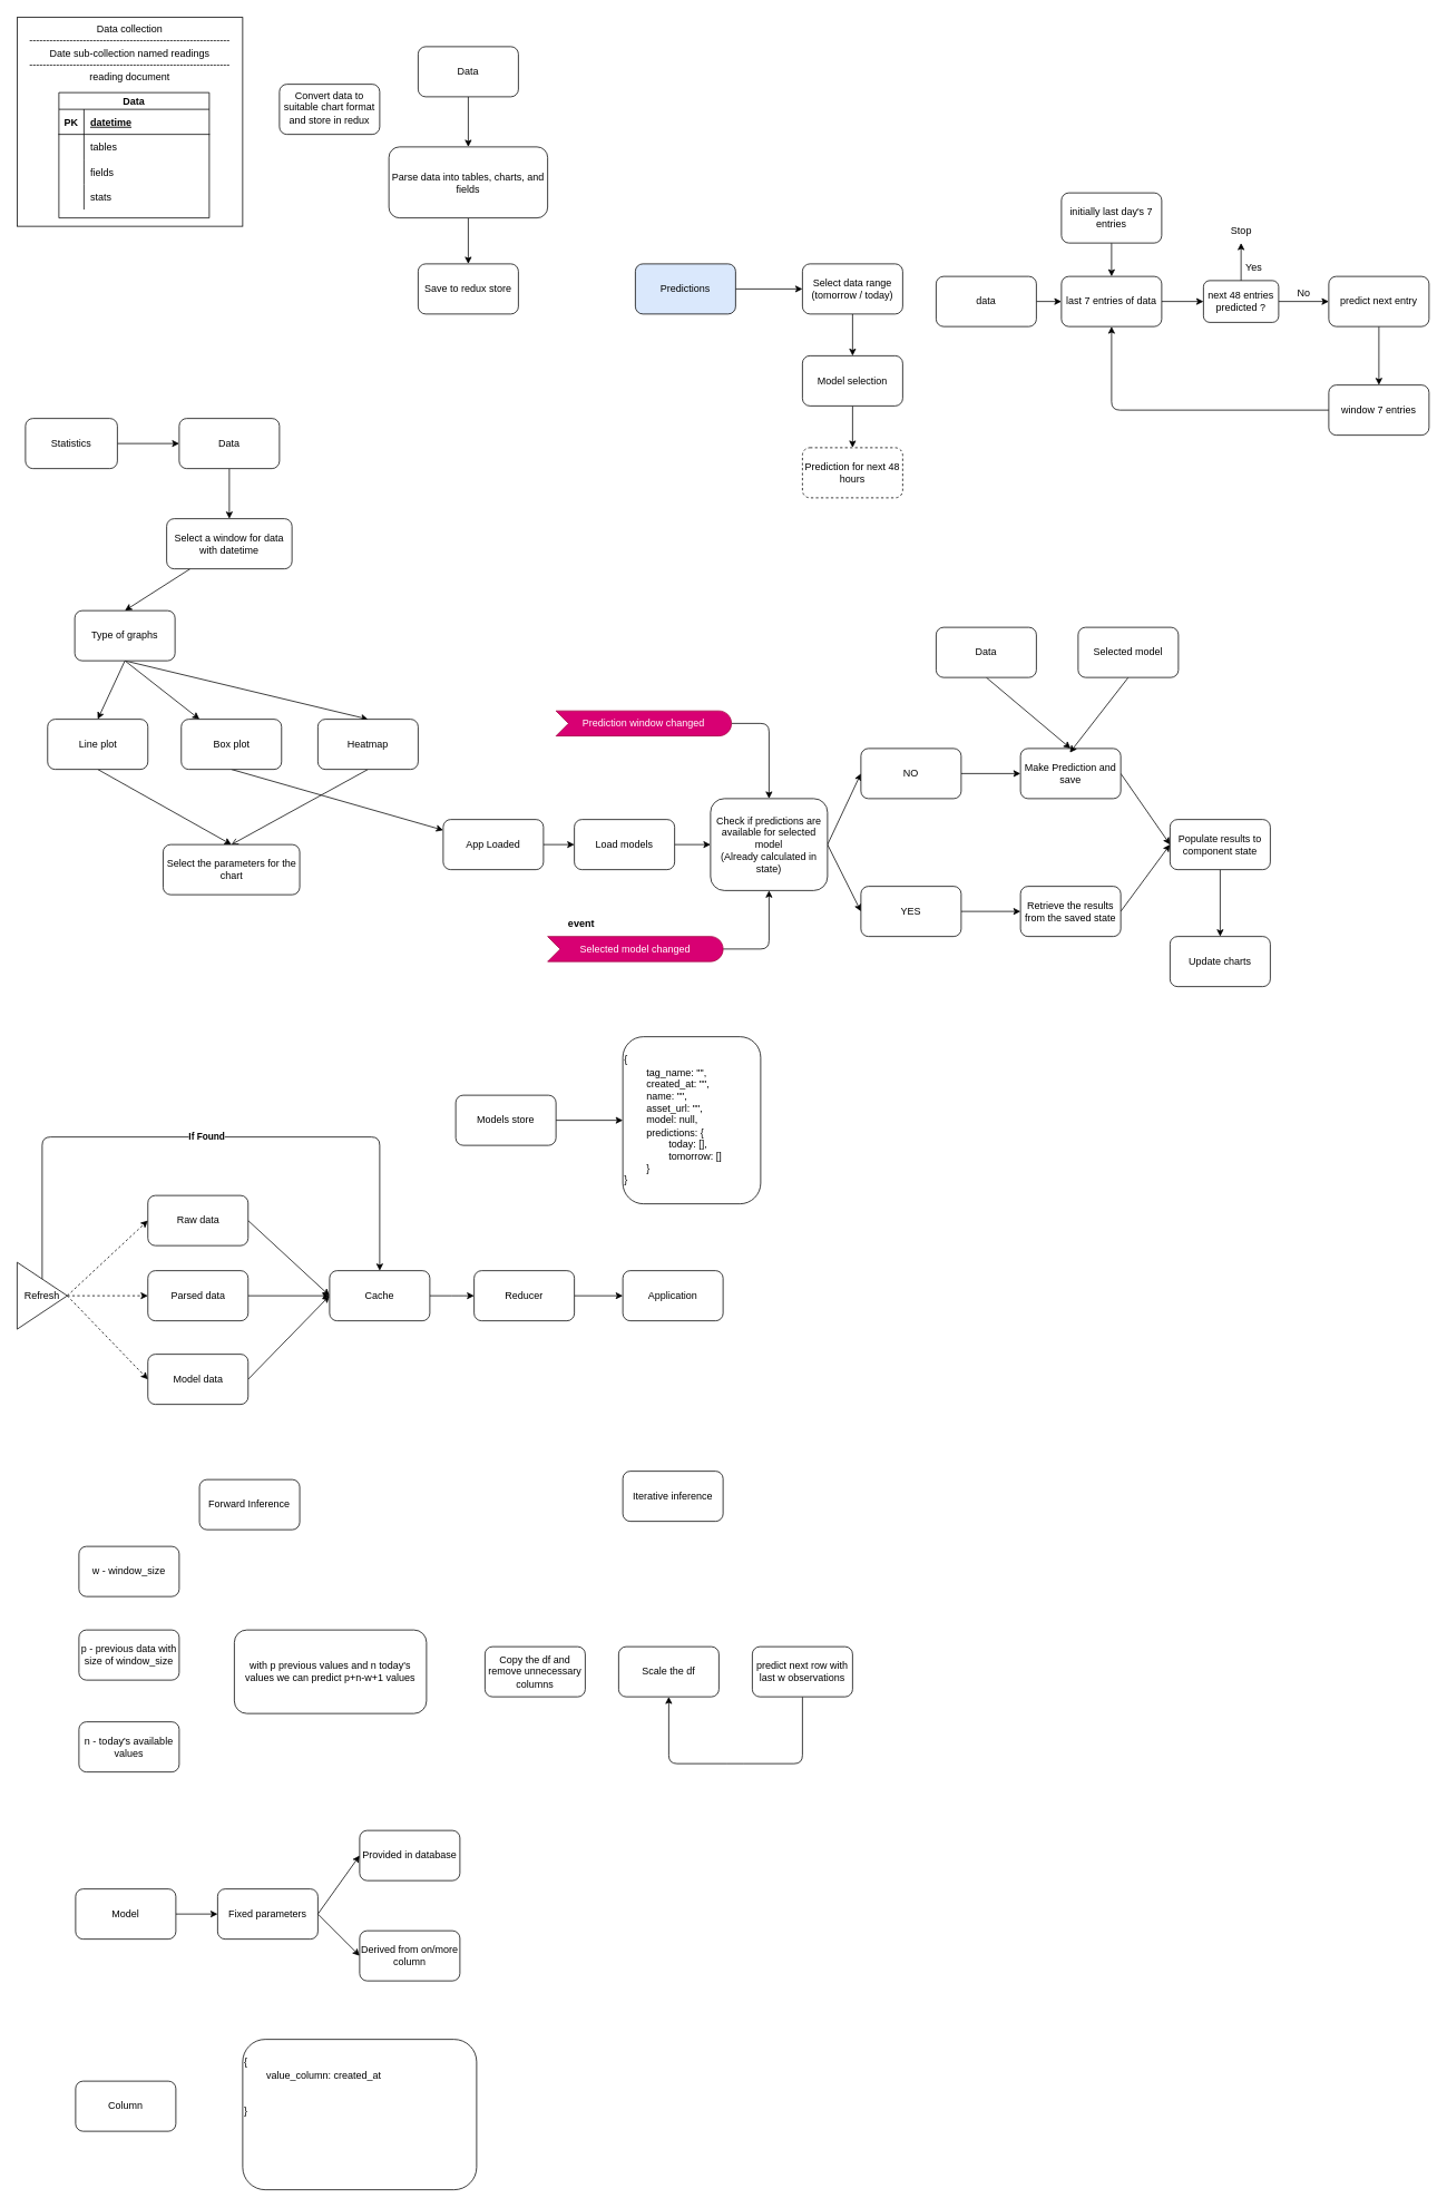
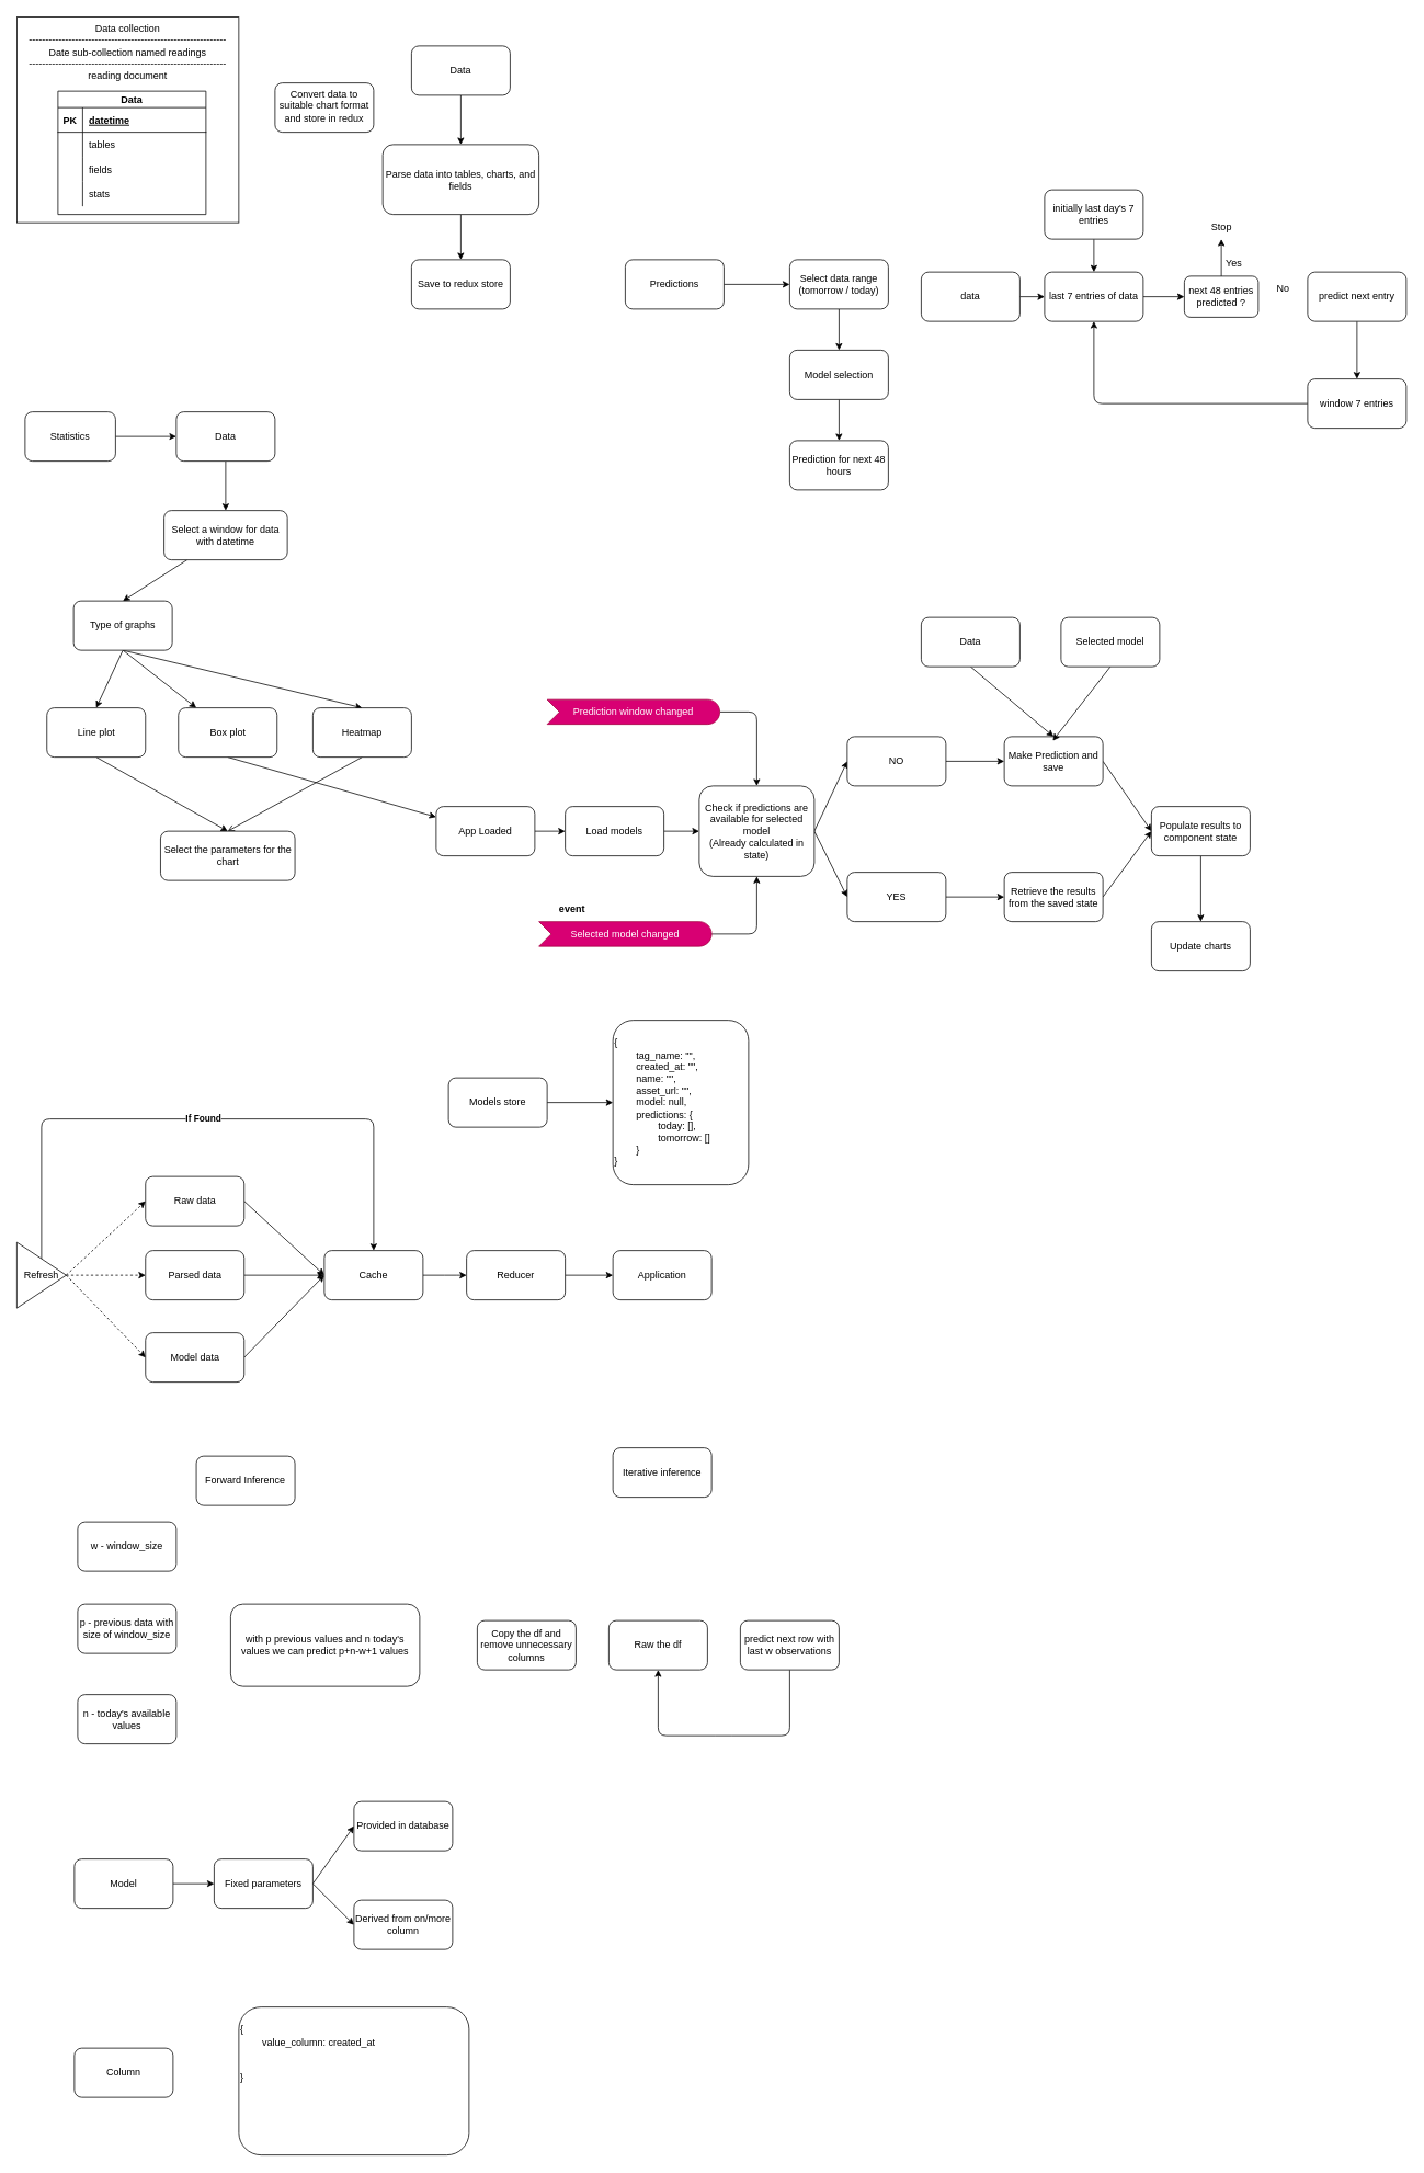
- <mxCell id="41" value="Predictions" style="rounded=1;whiteSpace=wrap;html=1;fillColor=#dae8fc;" parent="1" vertex="1"><mxGeometry x="760" y="315" width="120" height="60" as="geometry" /></mxCell>
+ <mxCell id="41" value="Predictions" style="rounded=1;whiteSpace=wrap;html=1;" parent="1" vertex="1"><mxGeometry x="760" y="315" width="120" height="60" as="geometry" /></mxCell>
- <mxCell id="85" style="edgeStyle=none;html=1;exitX=1;exitY=0.5;exitDx=0;exitDy=0;" parent="1" source="87" target="82" edge="1"><mxGeometry relative="1" as="geometry" /></mxCell>
- <mxCell id="46" value="Prediction for next 48 hours" style="whiteSpace=wrap;html=1;rounded=1;dashed=1;" parent="1" vertex="1"><mxGeometry x="960" y="535" width="120" height="60" as="geometry" /></mxCell>
+ <mxCell id="46" value="Prediction for next 48 hours" style="whiteSpace=wrap;html=1;rounded=1;" parent="1" vertex="1"><mxGeometry x="960" y="535" width="120" height="60" as="geometry" /></mxCell>
- <mxCell id="116" value="Scale the df" style="rounded=1;whiteSpace=wrap;html=1;" vertex="1" parent="1"><mxGeometry x="740" y="1970" width="120" height="60" as="geometry" /></mxCell>
+ <mxCell id="116" value="Raw the df" style="rounded=1;whiteSpace=wrap;html=1;" vertex="1" parent="1"><mxGeometry x="740" y="1970" width="120" height="60" as="geometry" /></mxCell>
